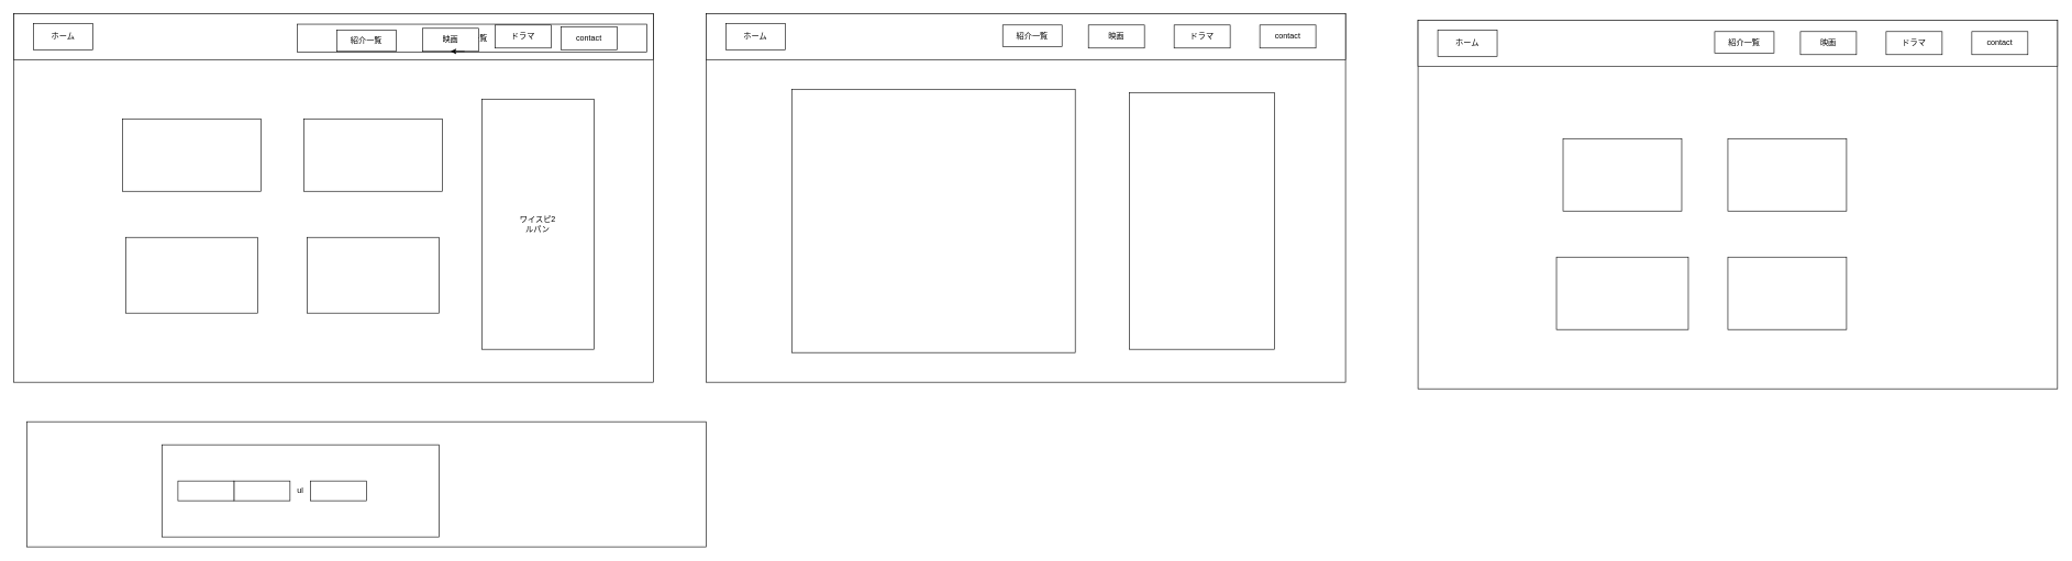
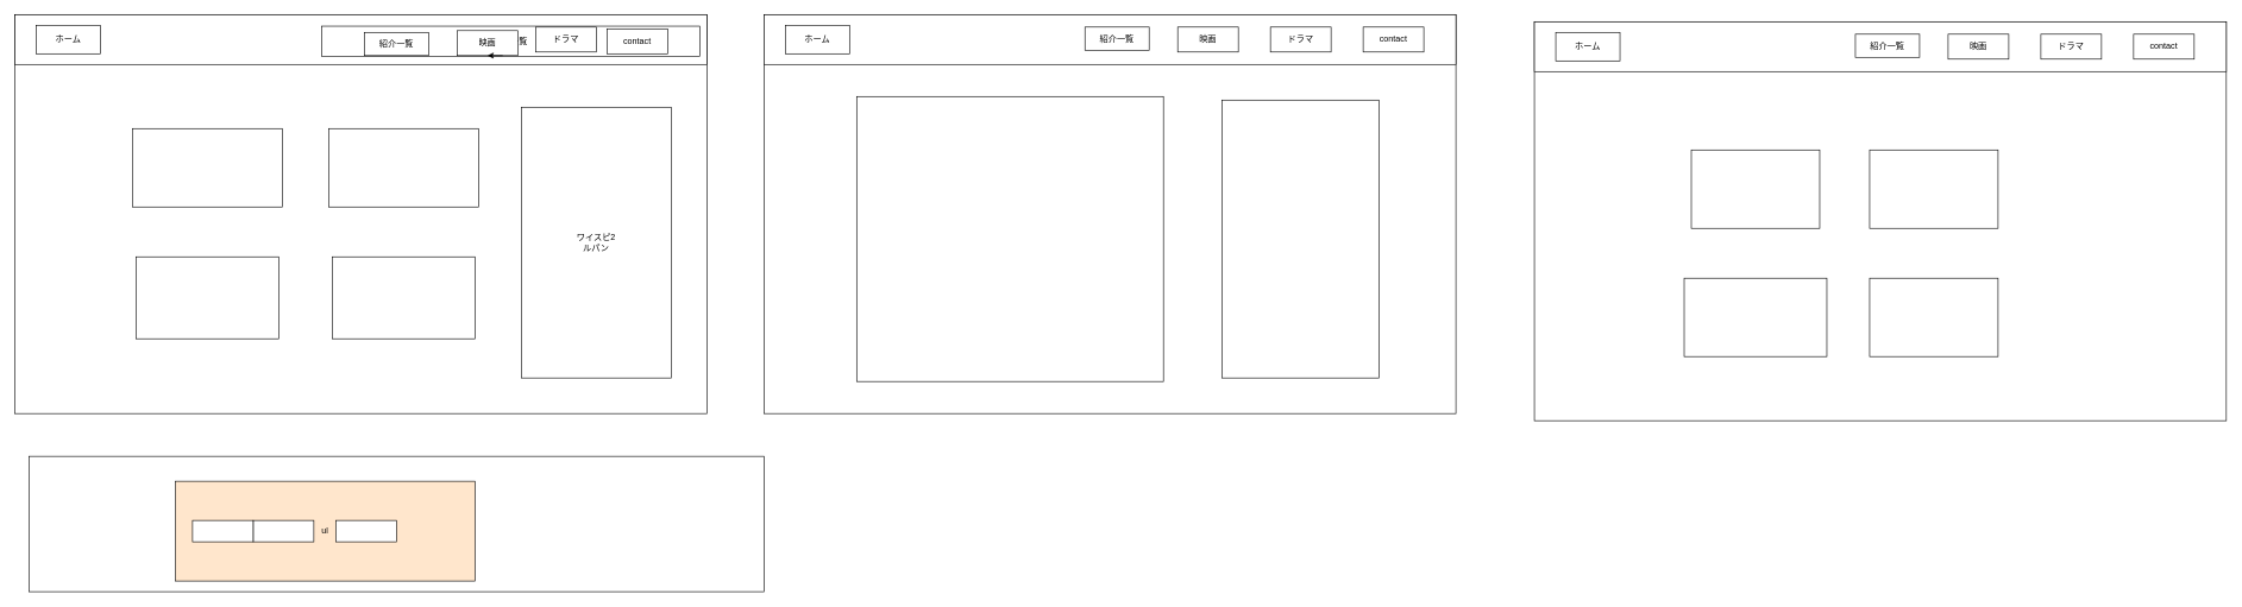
- <mxCell id="34" value="ワイスピ2&lt;br&gt;ルパン&lt;br&gt;" style="rounded=0;whiteSpace=wrap;html=1;" parent="1" vertex="1"><mxGeometry x="730" y="150" width="170" height="380" as="geometry" /></mxCell>
+ <mxCell id="34" value="ワイスピ2&lt;br&gt;ルパン&lt;br&gt;" style="rounded=0;whiteSpace=wrap;html=1;" parent="1" vertex="1"><mxGeometry x="730" y="150" width="210" height="380" as="geometry" /></mxCell>
- <mxCell id="36" value="ul" style="rounded=0;whiteSpace=wrap;html=1;" vertex="1" parent="1"><mxGeometry x="245" y="675" width="420" height="140" as="geometry" /></mxCell>
+ <mxCell id="36" value="ul" style="rounded=0;whiteSpace=wrap;html=1;fillColor=#ffe6cc;" vertex="1" parent="1"><mxGeometry x="245" y="675" width="420" height="140" as="geometry" /></mxCell>
